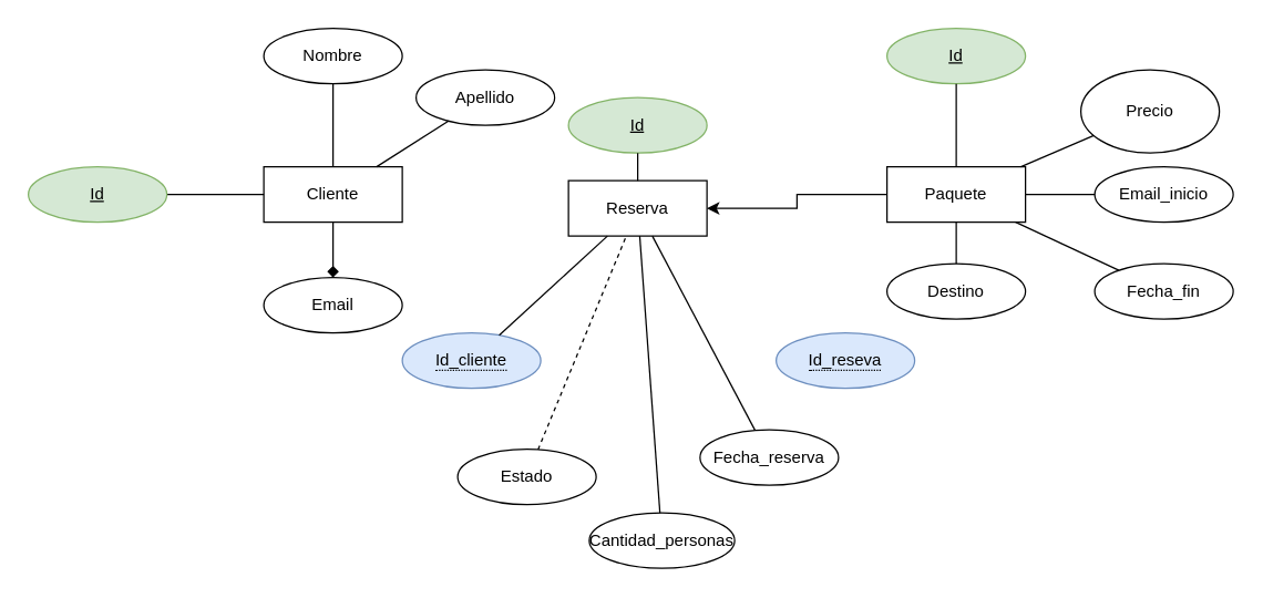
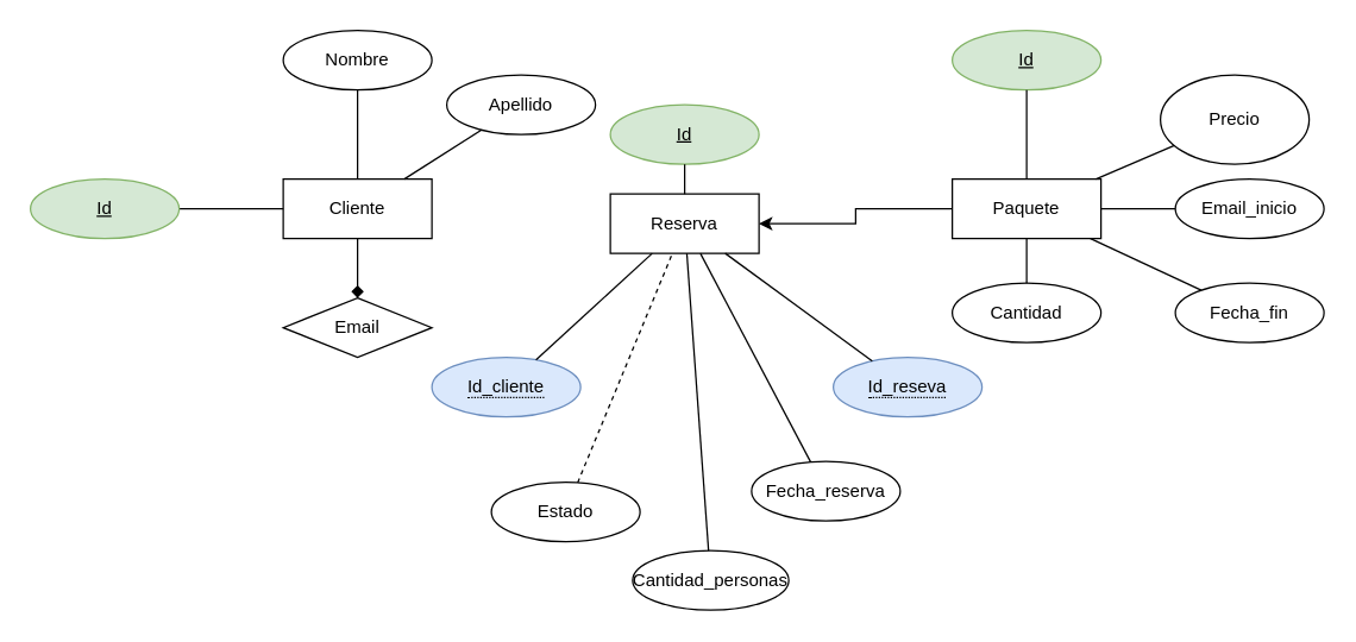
+ <mxCell id="22" value="" style="endArrow=none;html=1;rounded=0;" parent="1" source="17" target="3" edge="1"><mxGeometry width="50" height="50" relative="1" as="geometry"><mxPoint x="450" y="280" as="sourcePoint" /><mxPoint x="500" y="230" as="targetPoint" /></mxGeometry></mxCell>
- <mxCell id="30" value="Destino" style="ellipse;whiteSpace=wrap;html=1;align=center;" parent="1" vertex="1"><mxGeometry x="640" y="190" width="100" height="40" as="geometry" /></mxCell>
+ <mxCell id="30" value="Cantidad" style="ellipse;whiteSpace=wrap;html=1;align=center;" parent="1" vertex="1"><mxGeometry x="640" y="190" width="100" height="40" as="geometry" /></mxCell>
- <mxCell id="10" value="Email" style="ellipse;whiteSpace=wrap;html=1;align=center;" parent="1" vertex="1"><mxGeometry x="190" y="200" width="100" height="40" as="geometry" /></mxCell>
+ <mxCell id="10" value="Email" style="rhombus;whiteSpace=wrap;html=1;align=center;" parent="1" vertex="1"><mxGeometry x="190" y="200" width="100" height="40" as="geometry" /></mxCell>
